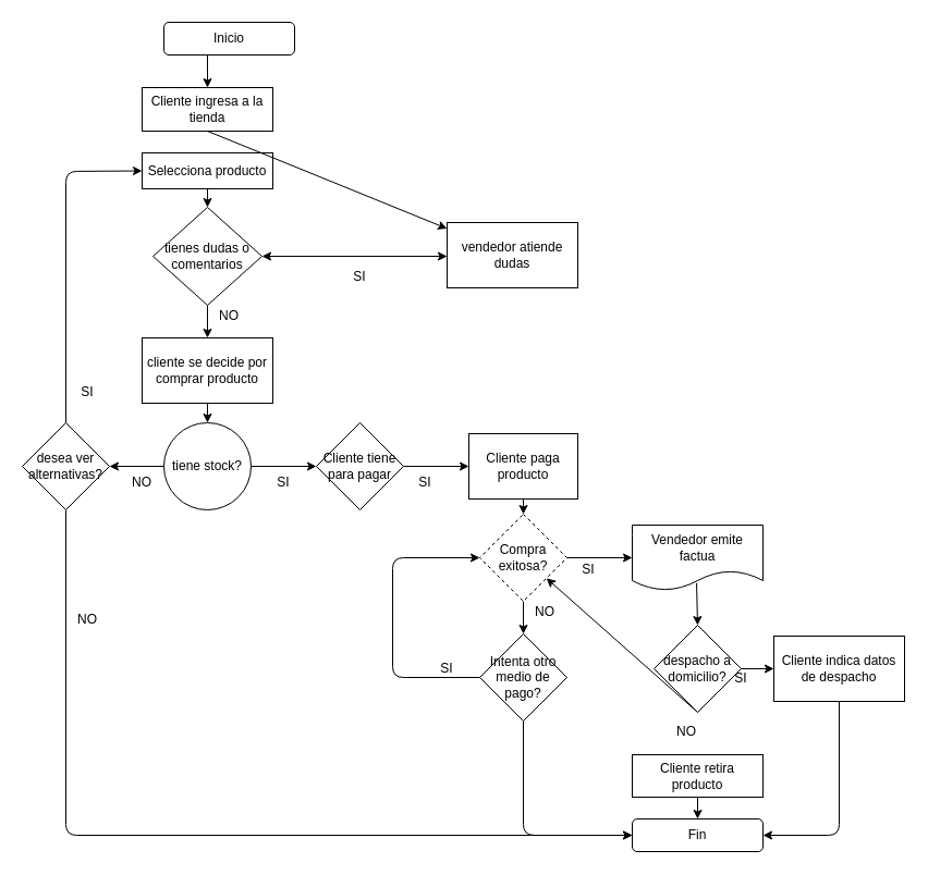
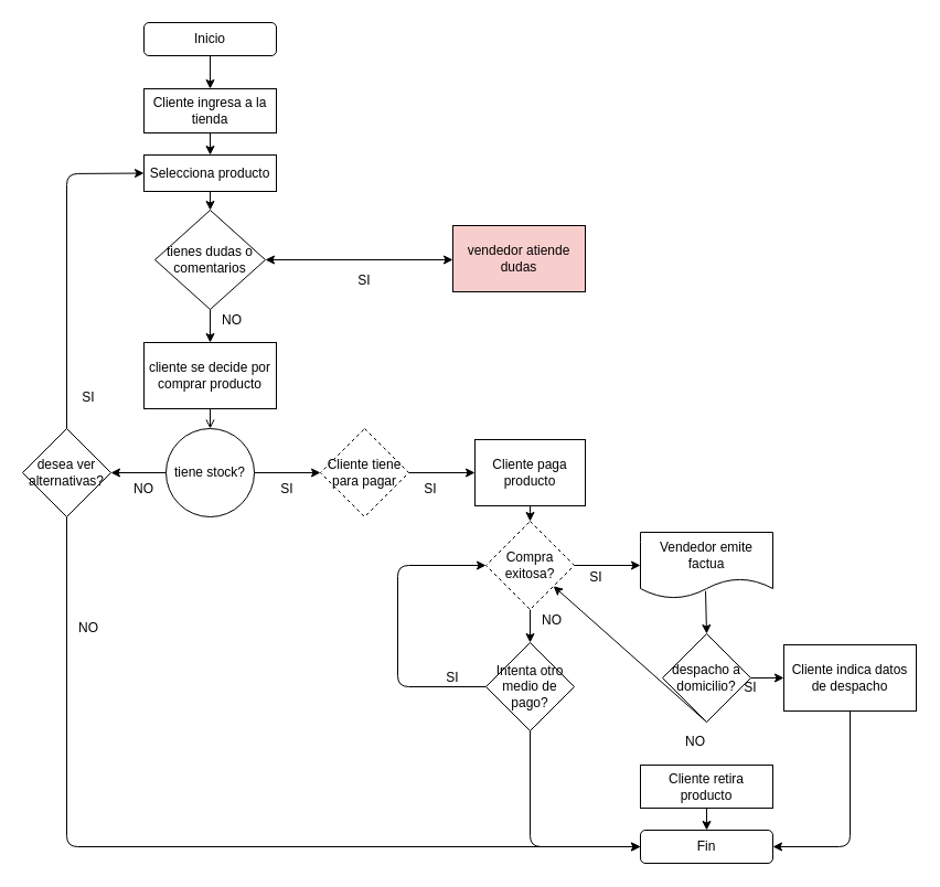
- <mxCell id="2" value="Inicio" style="rounded=1;whiteSpace=wrap;html=1;" vertex="1" parent="1"><mxGeometry x="150" y="20" width="120" height="30" as="geometry" /></mxCell>
+ <mxCell id="2" value="Inicio" style="rounded=1;whiteSpace=wrap;html=1;" vertex="1" parent="1"><mxGeometry x="130" y="20" width="120" height="30" as="geometry" /></mxCell>
- <mxCell id="16" value="" style="endArrow=classic;html=1;exitX=0.5;exitY=1;exitDx=0;exitDy=0;" edge="1" parent="1" source="4" target="7"><mxGeometry width="50" height="50" relative="1" as="geometry"><mxPoint x="410" y="33" as="sourcePoint" /><mxPoint x="460" y="-17" as="targetPoint" /></mxGeometry></mxCell>
+ <mxCell id="16" value="" style="endArrow=classic;html=1;exitX=0.5;exitY=1;exitDx=0;exitDy=0;entryX=0.5;entryY=0;entryDx=0;entryDy=0;" edge="1" parent="1" source="4" target="5"><mxGeometry width="50" height="50" relative="1" as="geometry"><mxPoint x="410" y="33" as="sourcePoint" /><mxPoint x="460" y="-17" as="targetPoint" /></mxGeometry></mxCell>
- <mxCell id="7" value="vendedor atiende dudas" style="rounded=0;whiteSpace=wrap;html=1;" vertex="1" parent="1"><mxGeometry x="410" y="204" width="120" height="60" as="geometry" /></mxCell>
+ <mxCell id="7" value="vendedor atiende dudas" style="rounded=0;whiteSpace=wrap;html=1;fillColor=#f8cecc;" vertex="1" parent="1"><mxGeometry x="410" y="204" width="120" height="60" as="geometry" /></mxCell>
- <mxCell id="20" value="" style="endArrow=classic;html=1;exitX=0.5;exitY=1;exitDx=0;exitDy=0;" edge="1" parent="1" source="8" target="9"><mxGeometry width="50" height="50" relative="1" as="geometry"><mxPoint x="290" y="399" as="sourcePoint" /><mxPoint x="340" y="349" as="targetPoint" /></mxGeometry></mxCell>
+ <mxCell id="20" value="" style="endArrow=open;html=1;exitX=0.5;exitY=1;exitDx=0;exitDy=0;" edge="1" parent="1" source="8" target="9"><mxGeometry width="50" height="50" relative="1" as="geometry"><mxPoint x="290" y="399" as="sourcePoint" /><mxPoint x="340" y="349" as="targetPoint" /></mxGeometry></mxCell>
- <mxCell id="29" value="Cliente tiene para pagar" style="rhombus;whiteSpace=wrap;html=1;" vertex="1" parent="1"><mxGeometry x="290" y="388" width="80" height="80" as="geometry" /></mxCell>
+ <mxCell id="29" value="Cliente tiene para pagar" style="rhombus;whiteSpace=wrap;html=1;dashed=1;" vertex="1" parent="1"><mxGeometry x="290" y="388" width="80" height="80" as="geometry" /></mxCell>
